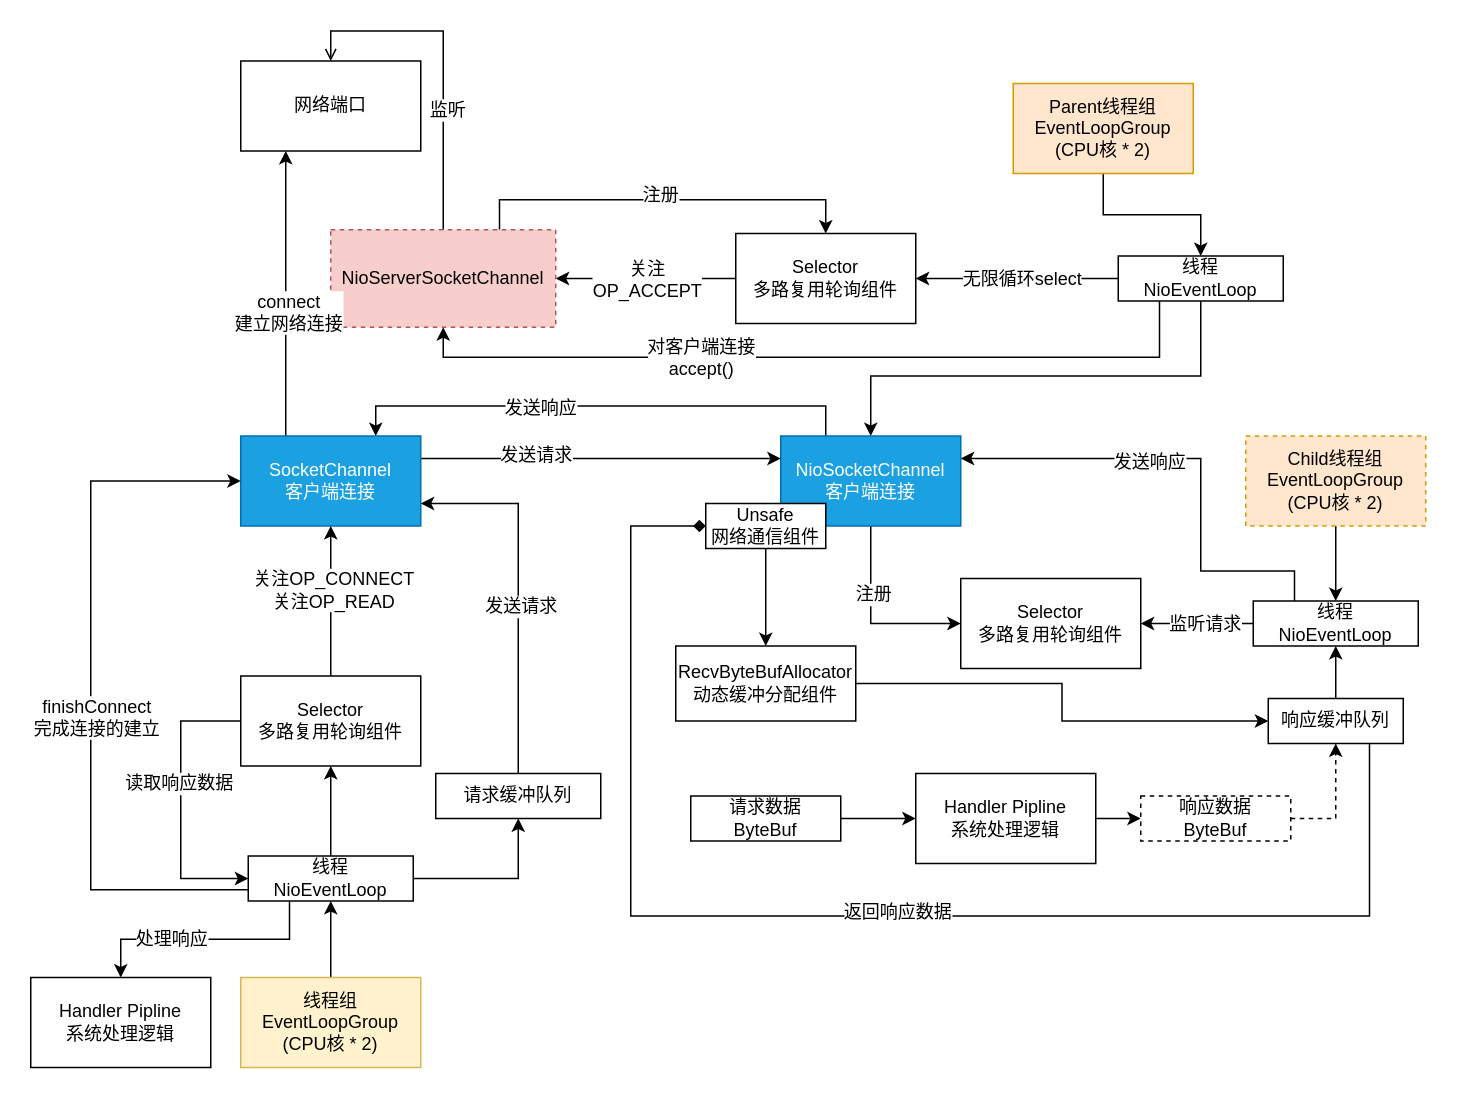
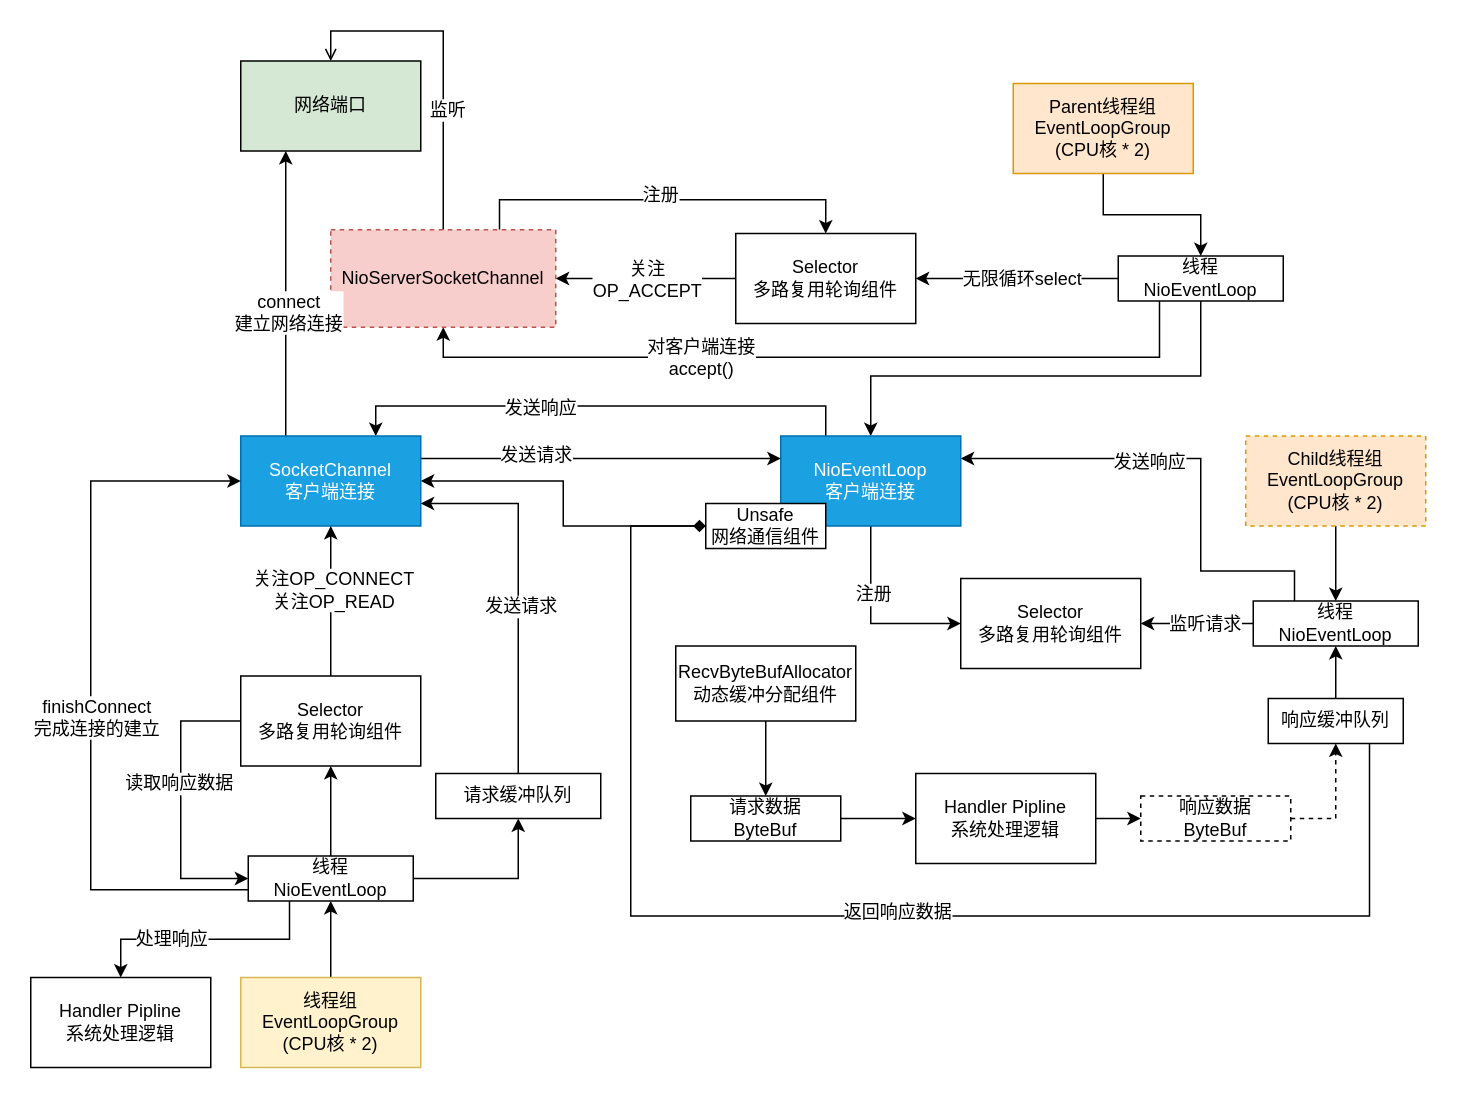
- <mxCell id="20" value="网络端口" style="rounded=0;whiteSpace=wrap;html=1;" vertex="1" parent="1"><mxGeometry y="40" width="120" height="60" as="geometry" x="160" /></mxCell>
+ <mxCell id="20" value="网络端口" style="rounded=0;whiteSpace=wrap;html=1;fillColor=#d5e8d4;" vertex="1" parent="1"><mxGeometry y="40" width="120" height="60" as="geometry" x="160" /></mxCell>
- <mxCell id="31" value="NioSocketChannel&lt;br&gt;客户端连接" style="rounded=0;whiteSpace=wrap;html=1;fillColor=#1ba1e2;strokeColor=#006EAF;fontColor=#ffffff;" vertex="1" parent="1"><mxGeometry x="520" y="290" width="120" height="60" as="geometry" /></mxCell>
+ <mxCell id="31" value="NioEventLoop&lt;br&gt;客户端连接" style="rounded=0;whiteSpace=wrap;html=1;fillColor=#1ba1e2;strokeColor=#006EAF;fontColor=#ffffff;" vertex="1" parent="1"><mxGeometry x="520" y="290" width="120" height="60" as="geometry" /></mxCell>
- <mxCell id="32" style="edgeStyle=orthogonalEdgeStyle;rounded=0;orthogonalLoop=1;jettySize=auto;html=1;entryX=0.5;entryY=0;entryDx=0;entryDy=0;" edge="1" parent="1" source="33" target="35"><mxGeometry relative="1" as="geometry" /></mxCell>
+ <mxCell id="32" style="edgeStyle=orthogonalEdgeStyle;rounded=0;orthogonalLoop=1;jettySize=auto;html=1;" edge="1" parent="1" source="33" target="50"><mxGeometry relative="1" as="geometry" /></mxCell>
- <mxCell id="34" style="edgeStyle=orthogonalEdgeStyle;rounded=0;orthogonalLoop=1;jettySize=auto;html=1;" edge="1" parent="1" source="35" target="45"><mxGeometry relative="1" as="geometry" /></mxCell>
+ <mxCell id="34" style="edgeStyle=orthogonalEdgeStyle;rounded=0;orthogonalLoop=1;jettySize=auto;html=1;entryX=0.5;entryY=0;entryDx=0;entryDy=0;" edge="1" parent="1" source="35" target="37"><mxGeometry relative="1" as="geometry" /></mxCell>
